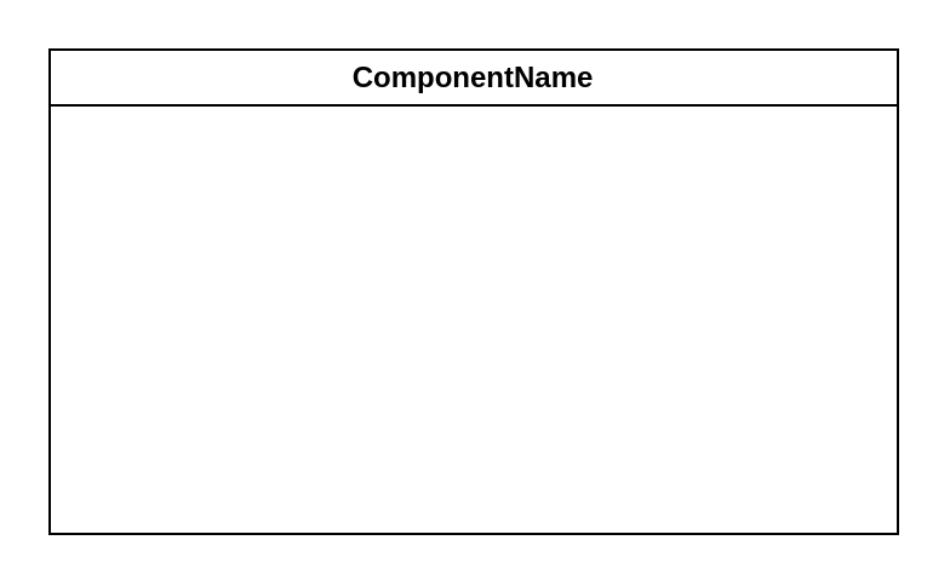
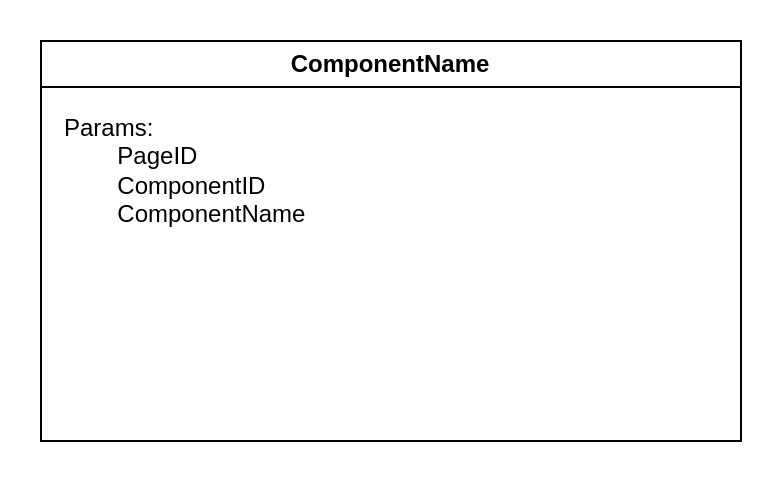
+ <mxCell id="3" value="Params:&lt;div&gt;&lt;span style=&quot;white-space: pre;&quot;&gt;&#09;&lt;/span&gt;PageID&lt;br&gt;&lt;/div&gt;&lt;div&gt;&lt;span style=&quot;white-space: pre;&quot;&gt;&#09;&lt;/span&gt;ComponentID&lt;br&gt;&lt;/div&gt;&lt;div&gt;&lt;span style=&quot;white-space: pre;&quot;&gt;&#09;&lt;/span&gt;ComponentName&lt;br&gt;&lt;/div&gt;" style="text;html=1;align=left;verticalAlign=top;whiteSpace=wrap;rounded=0;" vertex="1" parent="2"><mxGeometry x="10" y="30" width="310" height="150" as="geometry" /></mxCell>
